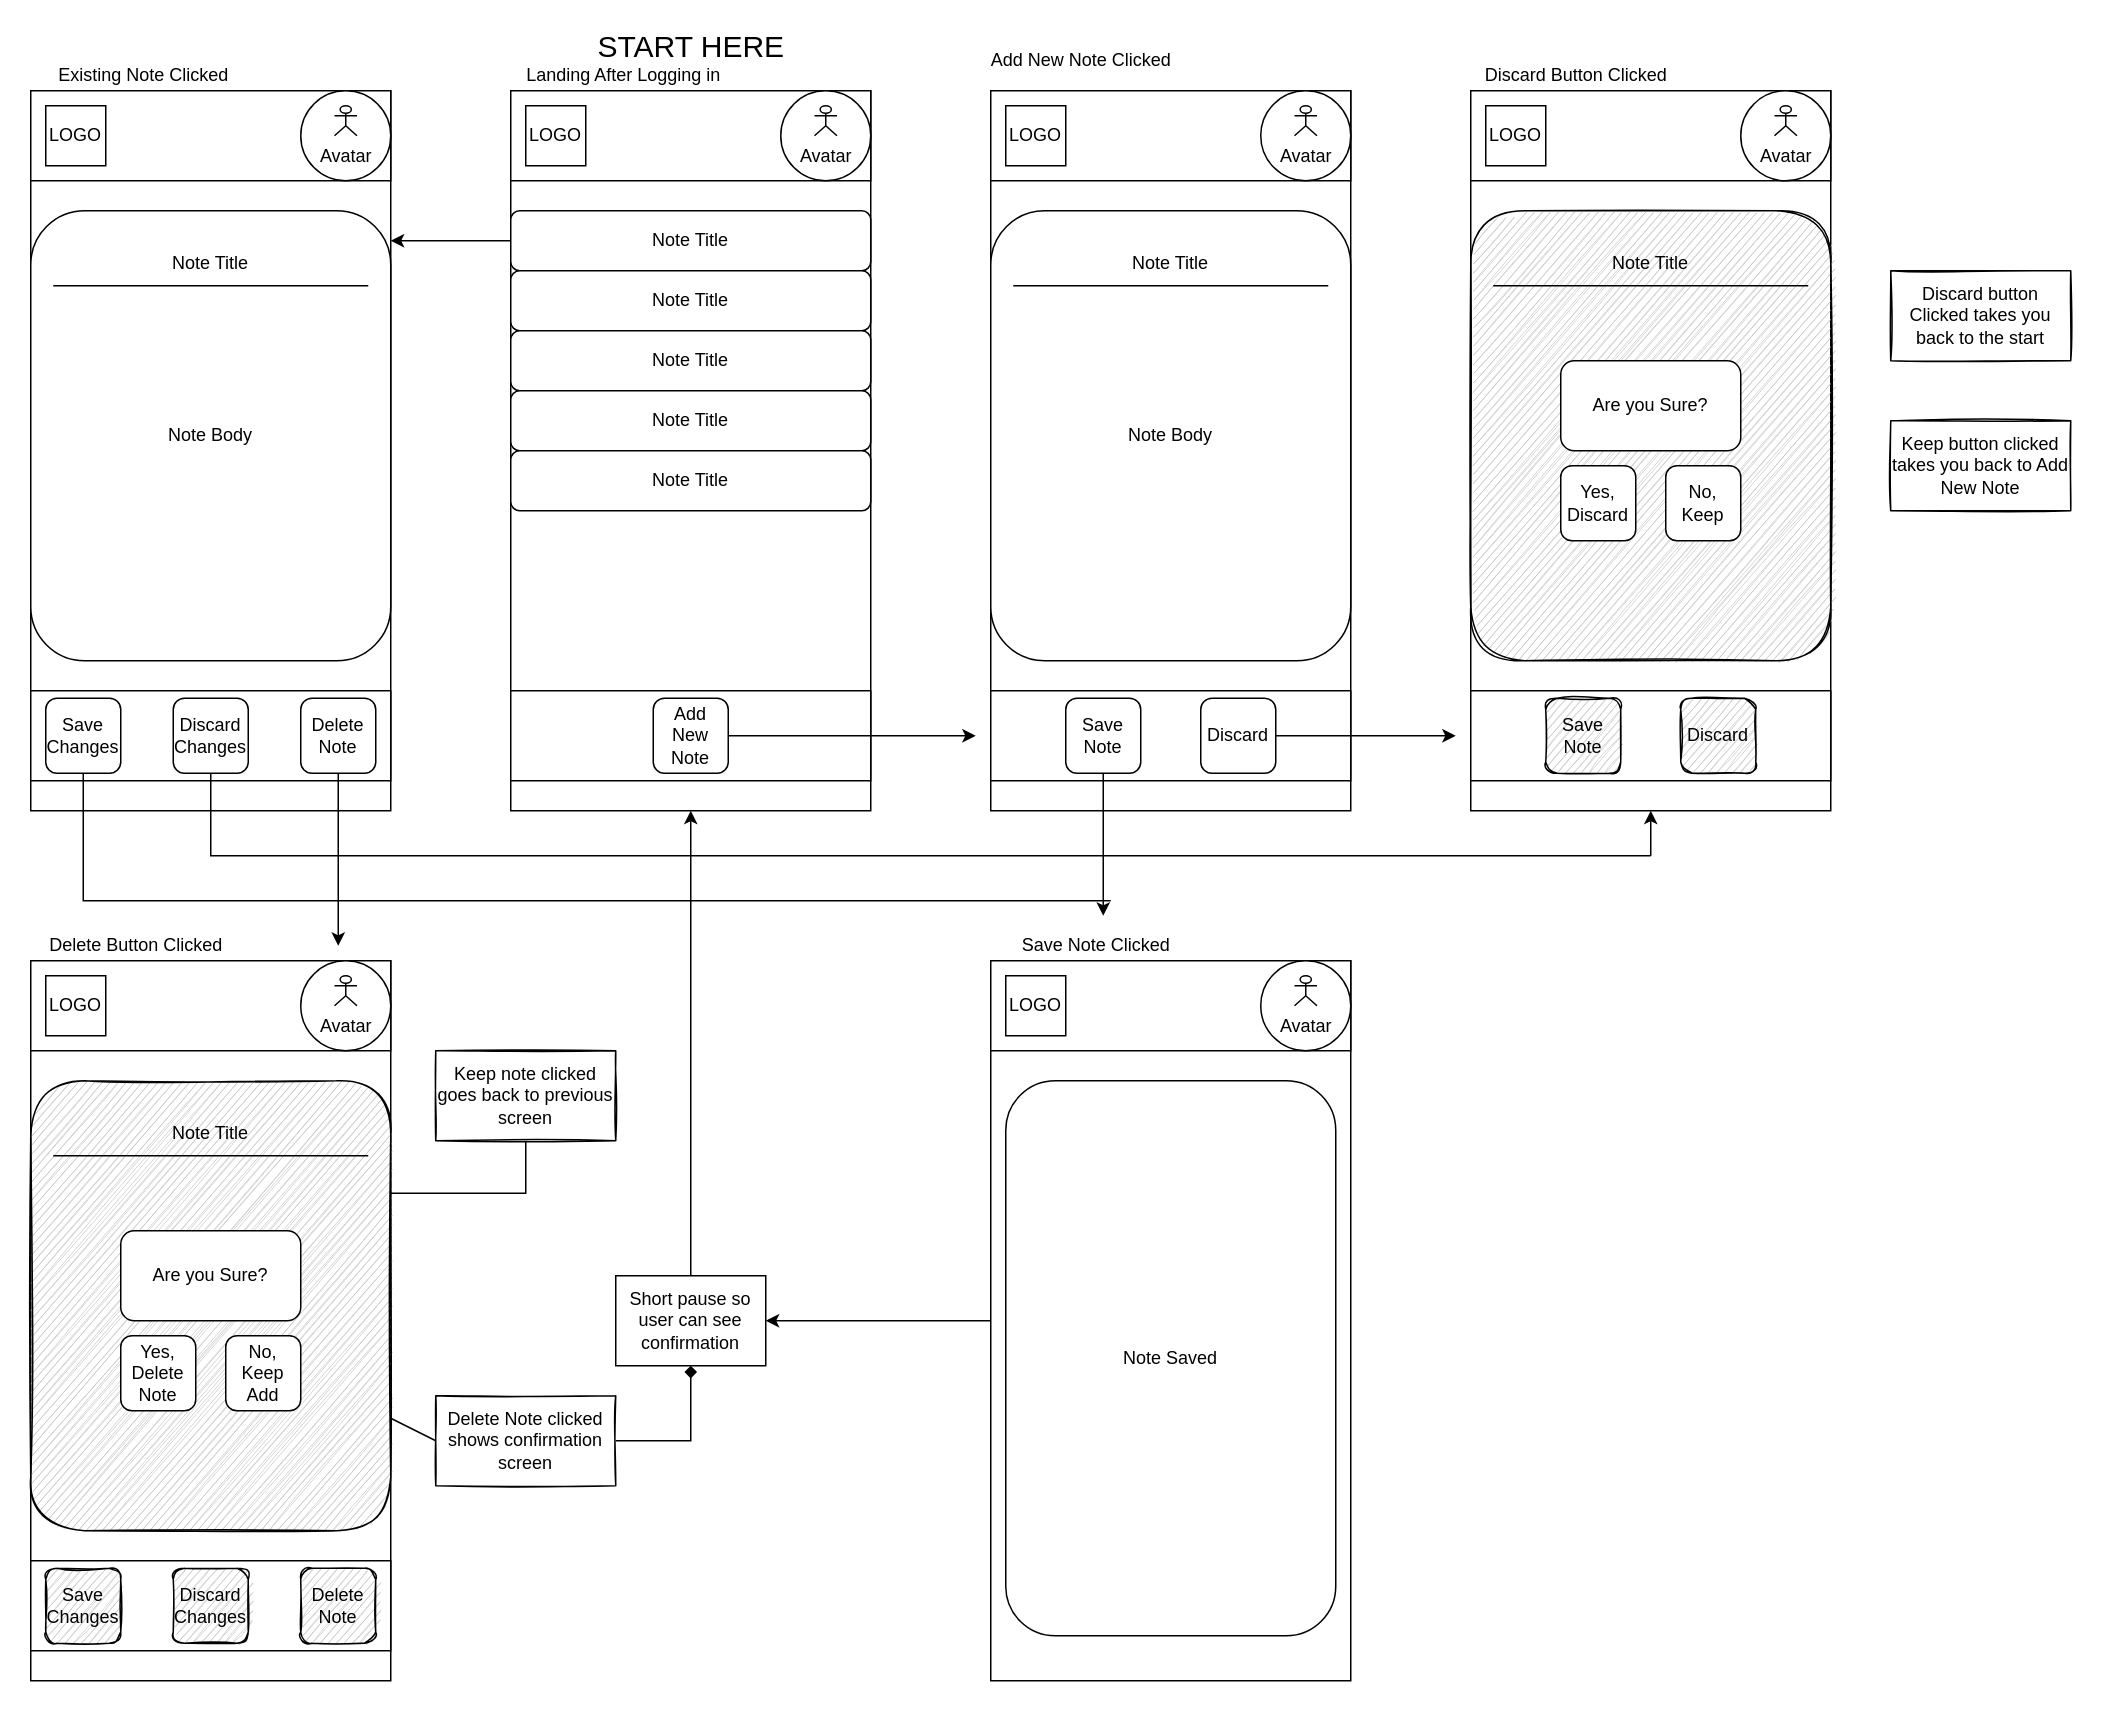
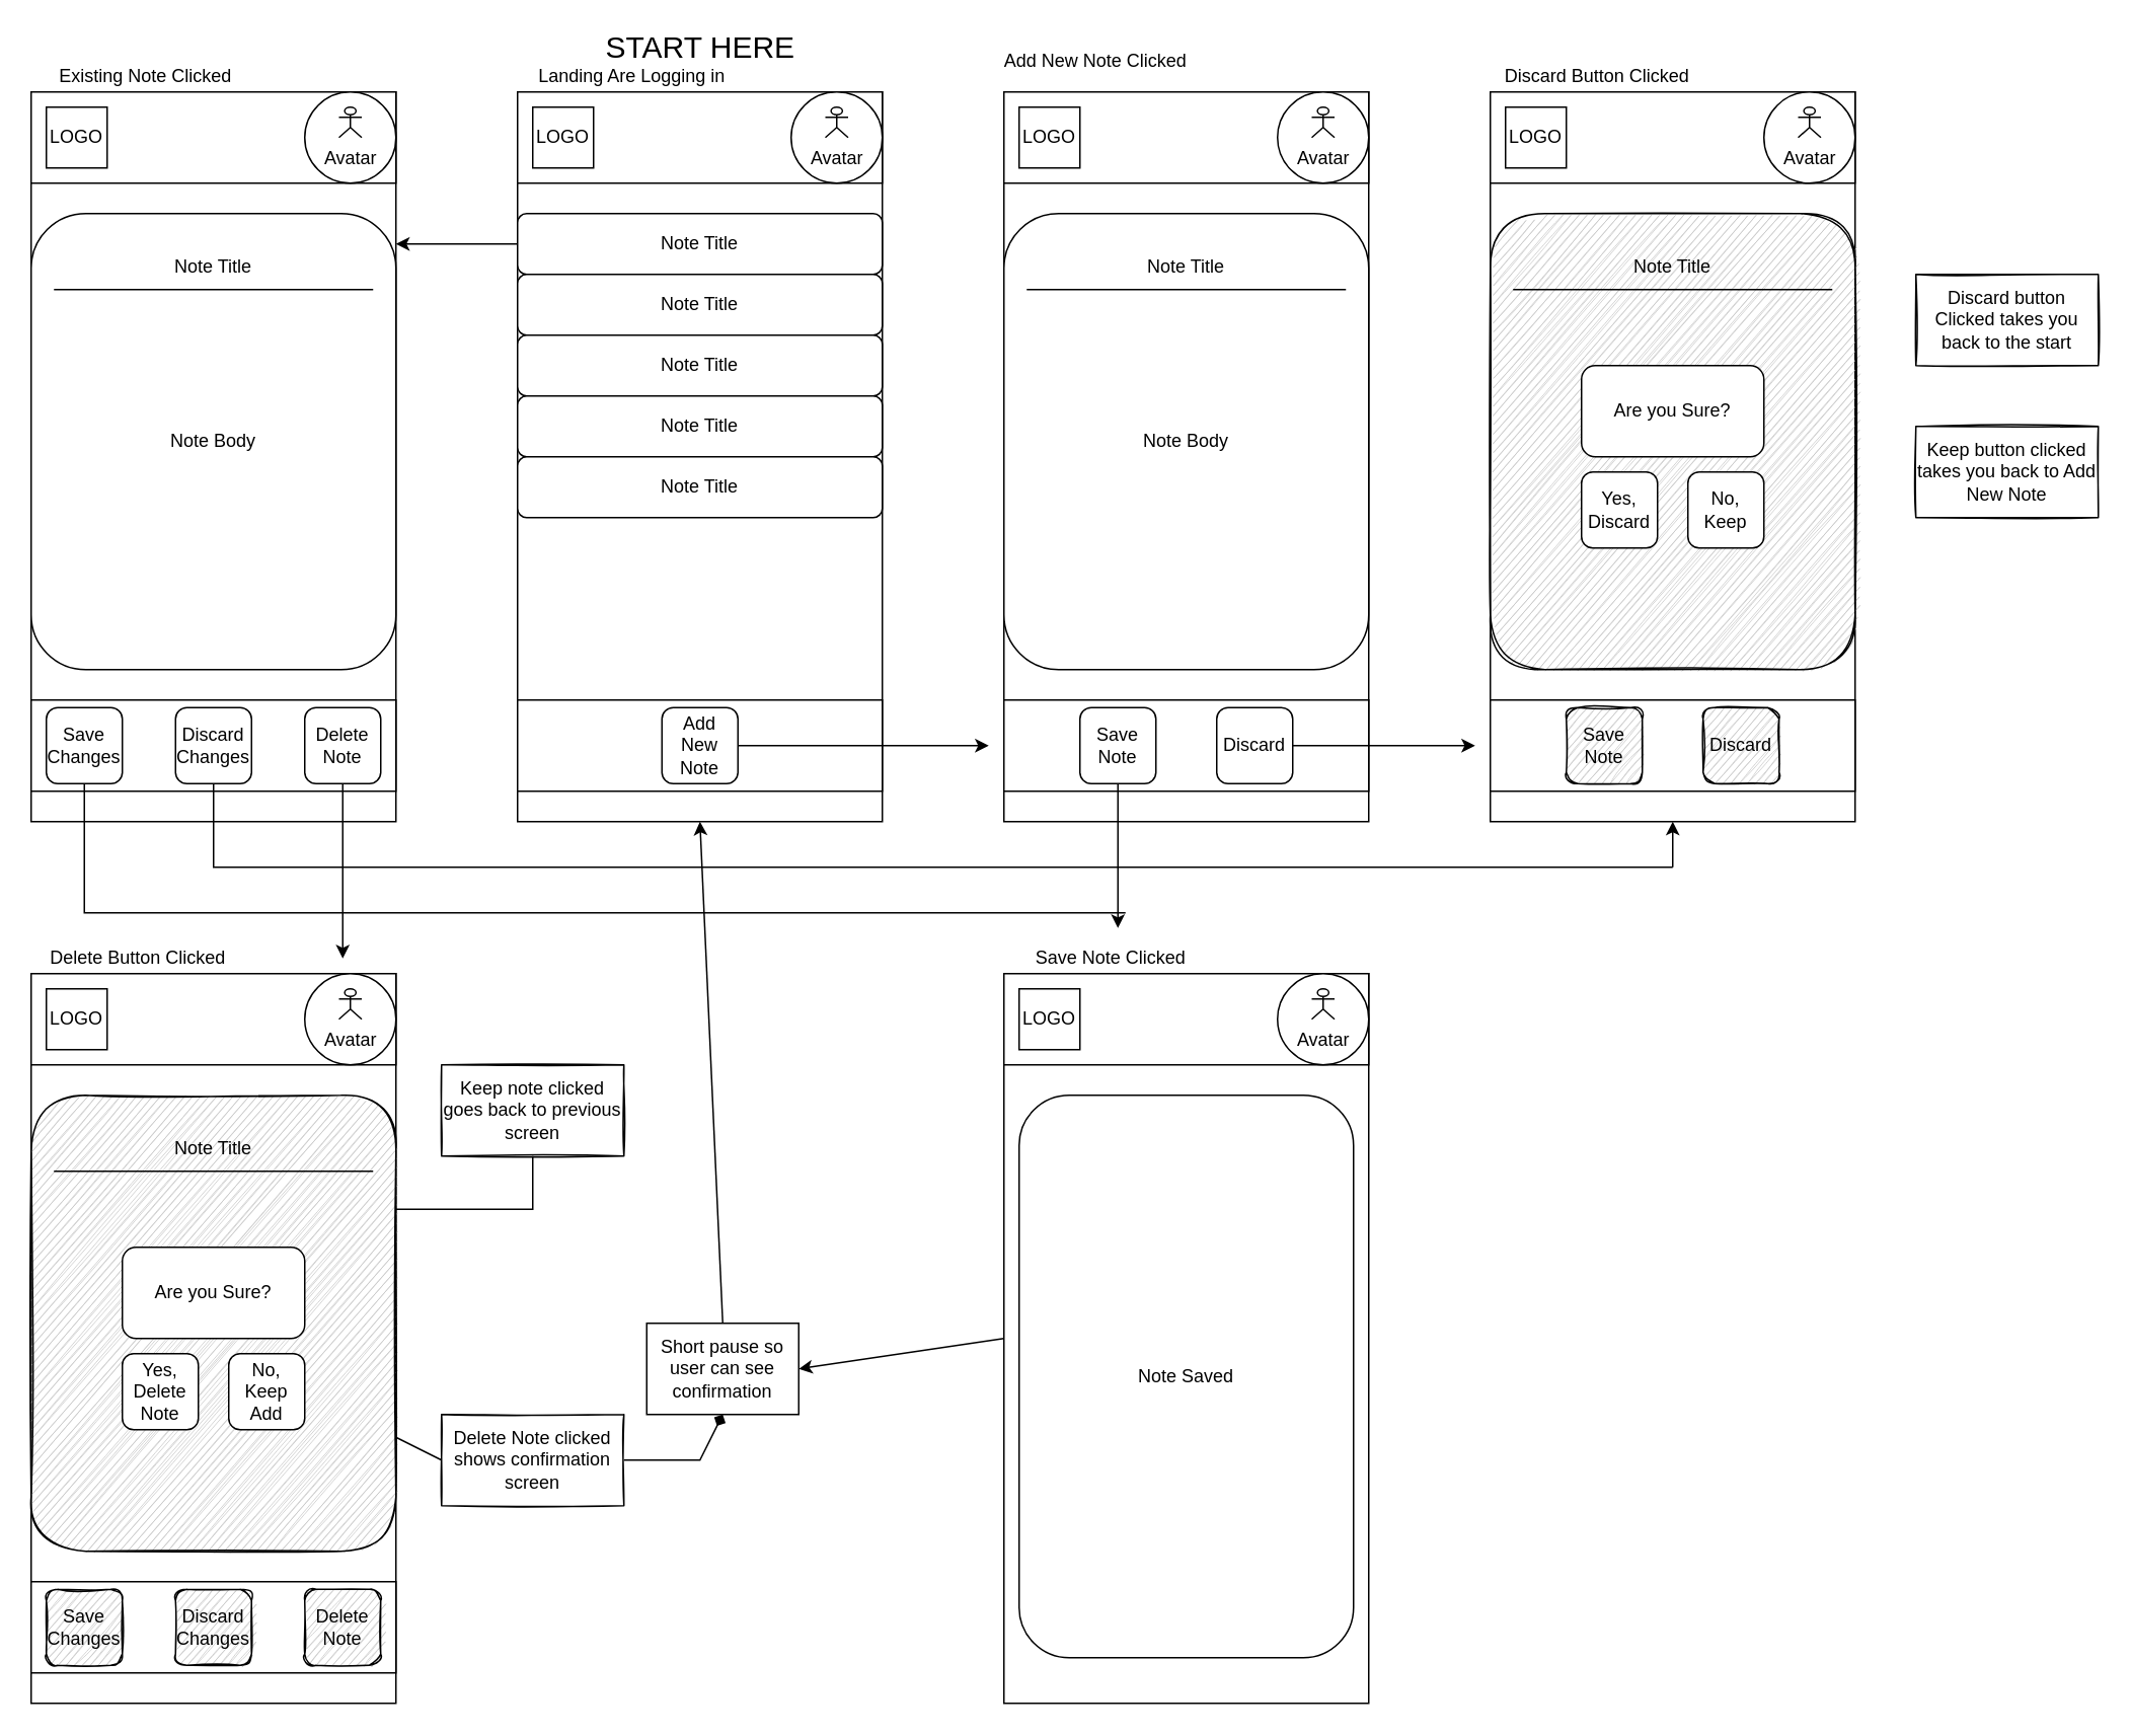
- <mxCell id="23" value="Landing After Logging in" style="text;html=1;align=center;verticalAlign=middle;resizable=0;points=[];autosize=1;strokeColor=none;fillColor=none;" vertex="1" parent="1"><mxGeometry x="340" y="40" width="150" height="20" as="geometry" /></mxCell>
+ <mxCell id="23" value="Landing Are Logging in" style="text;html=1;align=center;verticalAlign=middle;resizable=0;points=[];autosize=1;strokeColor=none;fillColor=none;" vertex="1" parent="1"><mxGeometry x="340" y="40" width="150" height="20" as="geometry" /></mxCell>
- <mxCell id="53" value="Short pause so user can see confirmation" style="rounded=0;whiteSpace=wrap;html=1;" vertex="1" parent="1"><mxGeometry x="410" y="850" width="100" height="60" as="geometry" /></mxCell>
+ <mxCell id="53" value="Short pause so user can see confirmation" style="rounded=0;whiteSpace=wrap;html=1;" vertex="1" parent="1"><mxGeometry x="425" y="870" width="100" height="60" as="geometry" /></mxCell>
